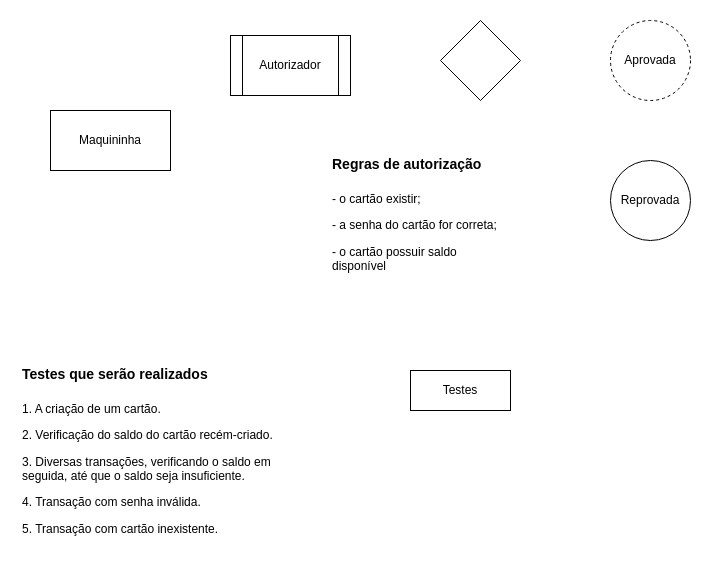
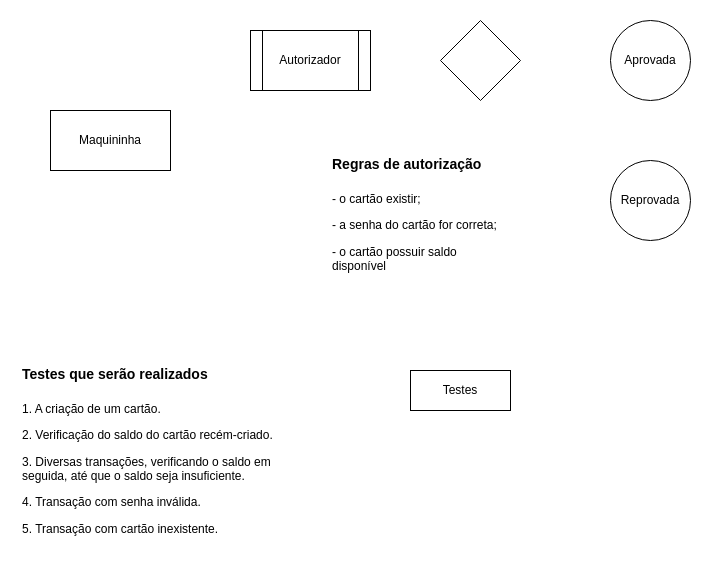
- <mxCell id="6" value="Aprovada" style="ellipse;whiteSpace=wrap;html=1;aspect=fixed;dashed=1;" vertex="1" parent="1"><mxGeometry x="610" y="20" width="80" height="80" as="geometry" /></mxCell>
+ <mxCell id="6" value="Aprovada" style="ellipse;whiteSpace=wrap;html=1;aspect=fixed;" vertex="1" parent="1"><mxGeometry x="610" y="20" width="80" height="80" as="geometry" /></mxCell>
- <mxCell id="4" value="Autorizador" style="shape=process;whiteSpace=wrap;html=1;backgroundOutline=1;" vertex="1" parent="1"><mxGeometry x="230" y="35" width="120" height="60" as="geometry" /></mxCell>
+ <mxCell id="4" value="Autorizador" style="shape=process;whiteSpace=wrap;html=1;backgroundOutline=1;" vertex="1" parent="1"><mxGeometry x="250" y="30" width="120" height="60" as="geometry" /></mxCell>
